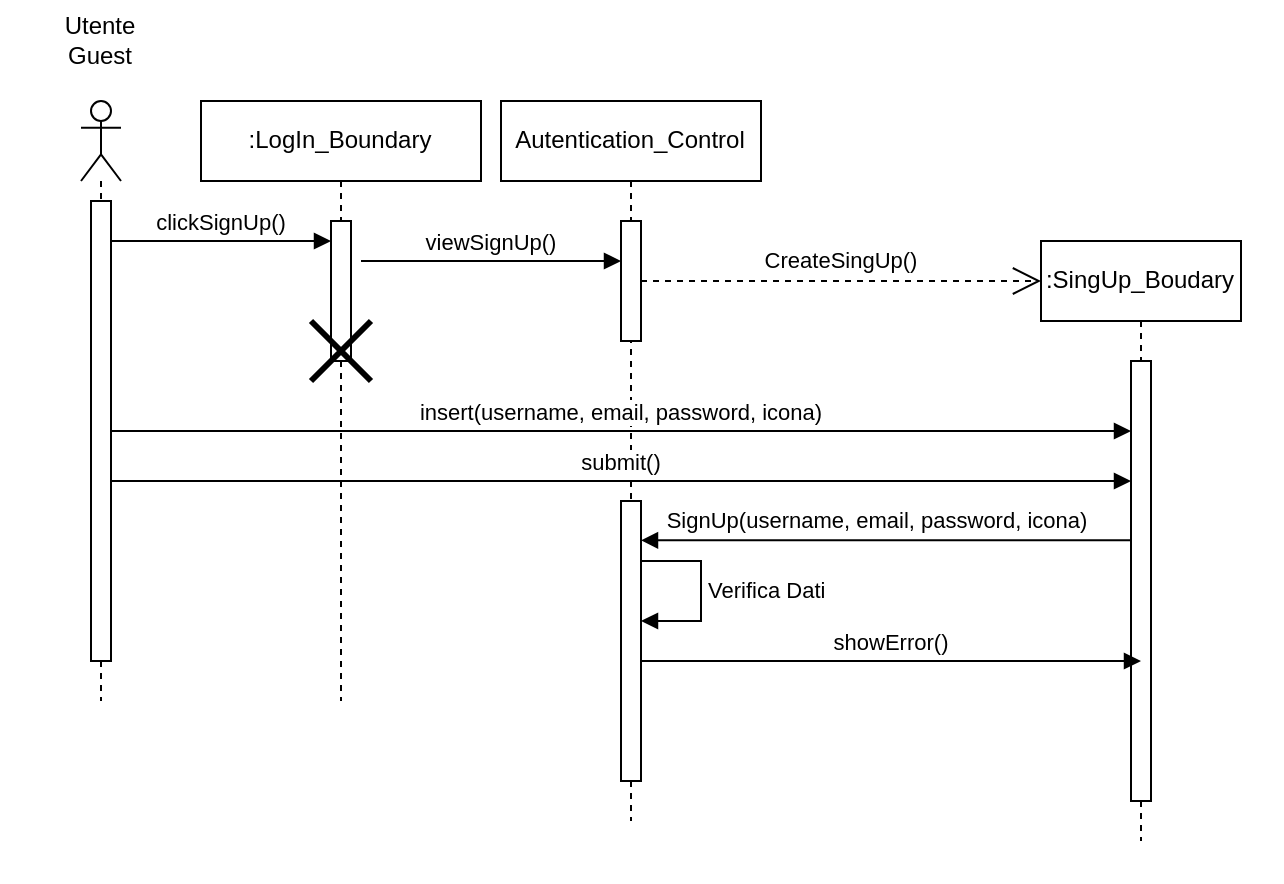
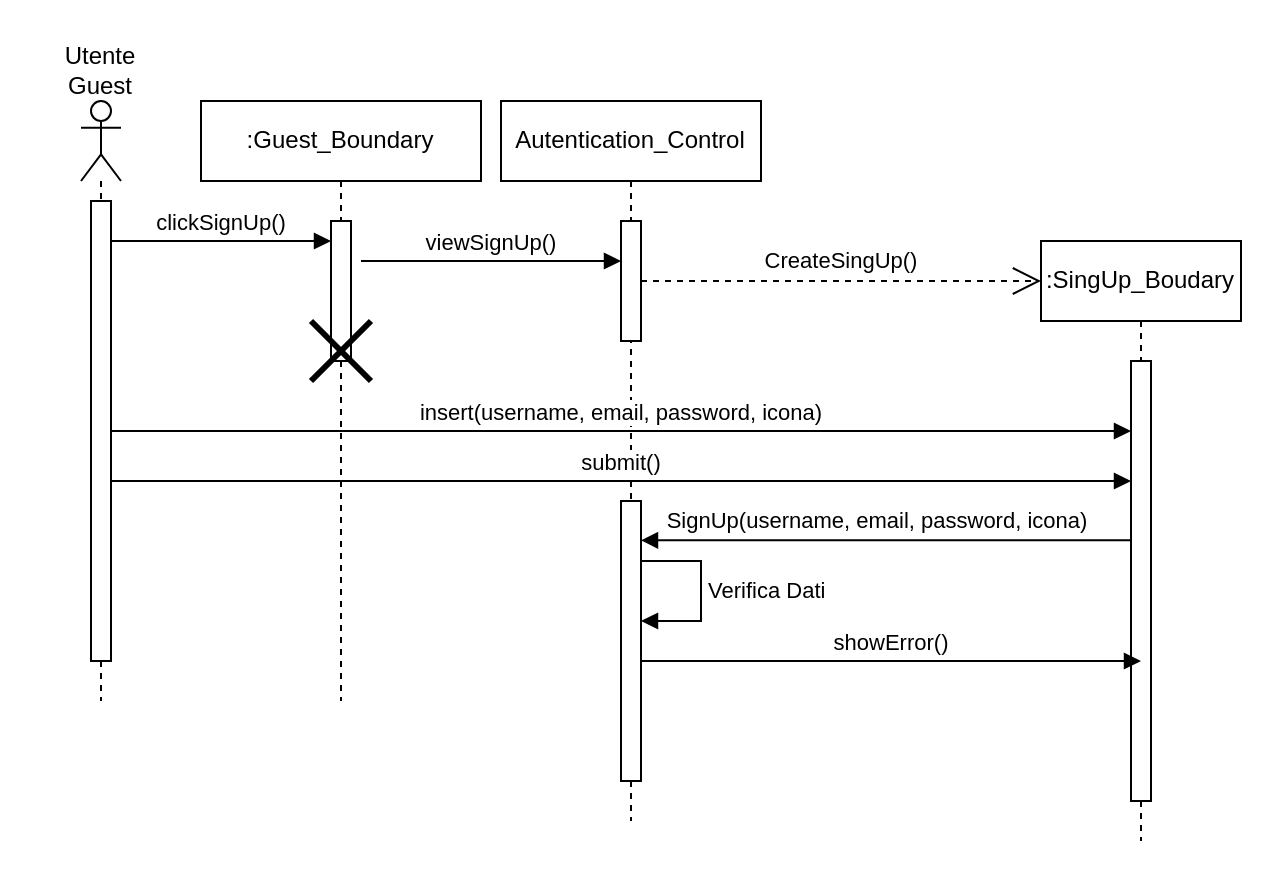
- <mxCell id="7" value="Utente Guest" style="text;html=1;align=center;verticalAlign=middle;whiteSpace=wrap;rounded=0;" vertex="1" parent="1"><mxGeometry x="20" y="5" width="60" height="30" as="geometry" /></mxCell>
+ <mxCell id="7" value="Utente Guest" style="text;html=1;align=center;verticalAlign=middle;whiteSpace=wrap;rounded=0;" vertex="1" parent="1"><mxGeometry x="20" y="20" width="60" height="30" as="geometry" /></mxCell>
- <mxCell id="2" value=":LogIn_Boundary" style="shape=umlLifeline;perimeter=lifelinePerimeter;whiteSpace=wrap;html=1;container=1;dropTarget=0;collapsible=0;recursiveResize=0;outlineConnect=0;portConstraint=eastwest;newEdgeStyle={&quot;curved&quot;:0,&quot;rounded&quot;:0};" vertex="1" parent="1"><mxGeometry x="100" y="50" width="140" height="300" as="geometry" /></mxCell>
+ <mxCell id="2" value=":Guest_Boundary" style="shape=umlLifeline;perimeter=lifelinePerimeter;whiteSpace=wrap;html=1;container=1;dropTarget=0;collapsible=0;recursiveResize=0;outlineConnect=0;portConstraint=eastwest;newEdgeStyle={&quot;curved&quot;:0,&quot;rounded&quot;:0};" vertex="1" parent="1"><mxGeometry x="100" y="50" width="140" height="300" as="geometry" /></mxCell>
